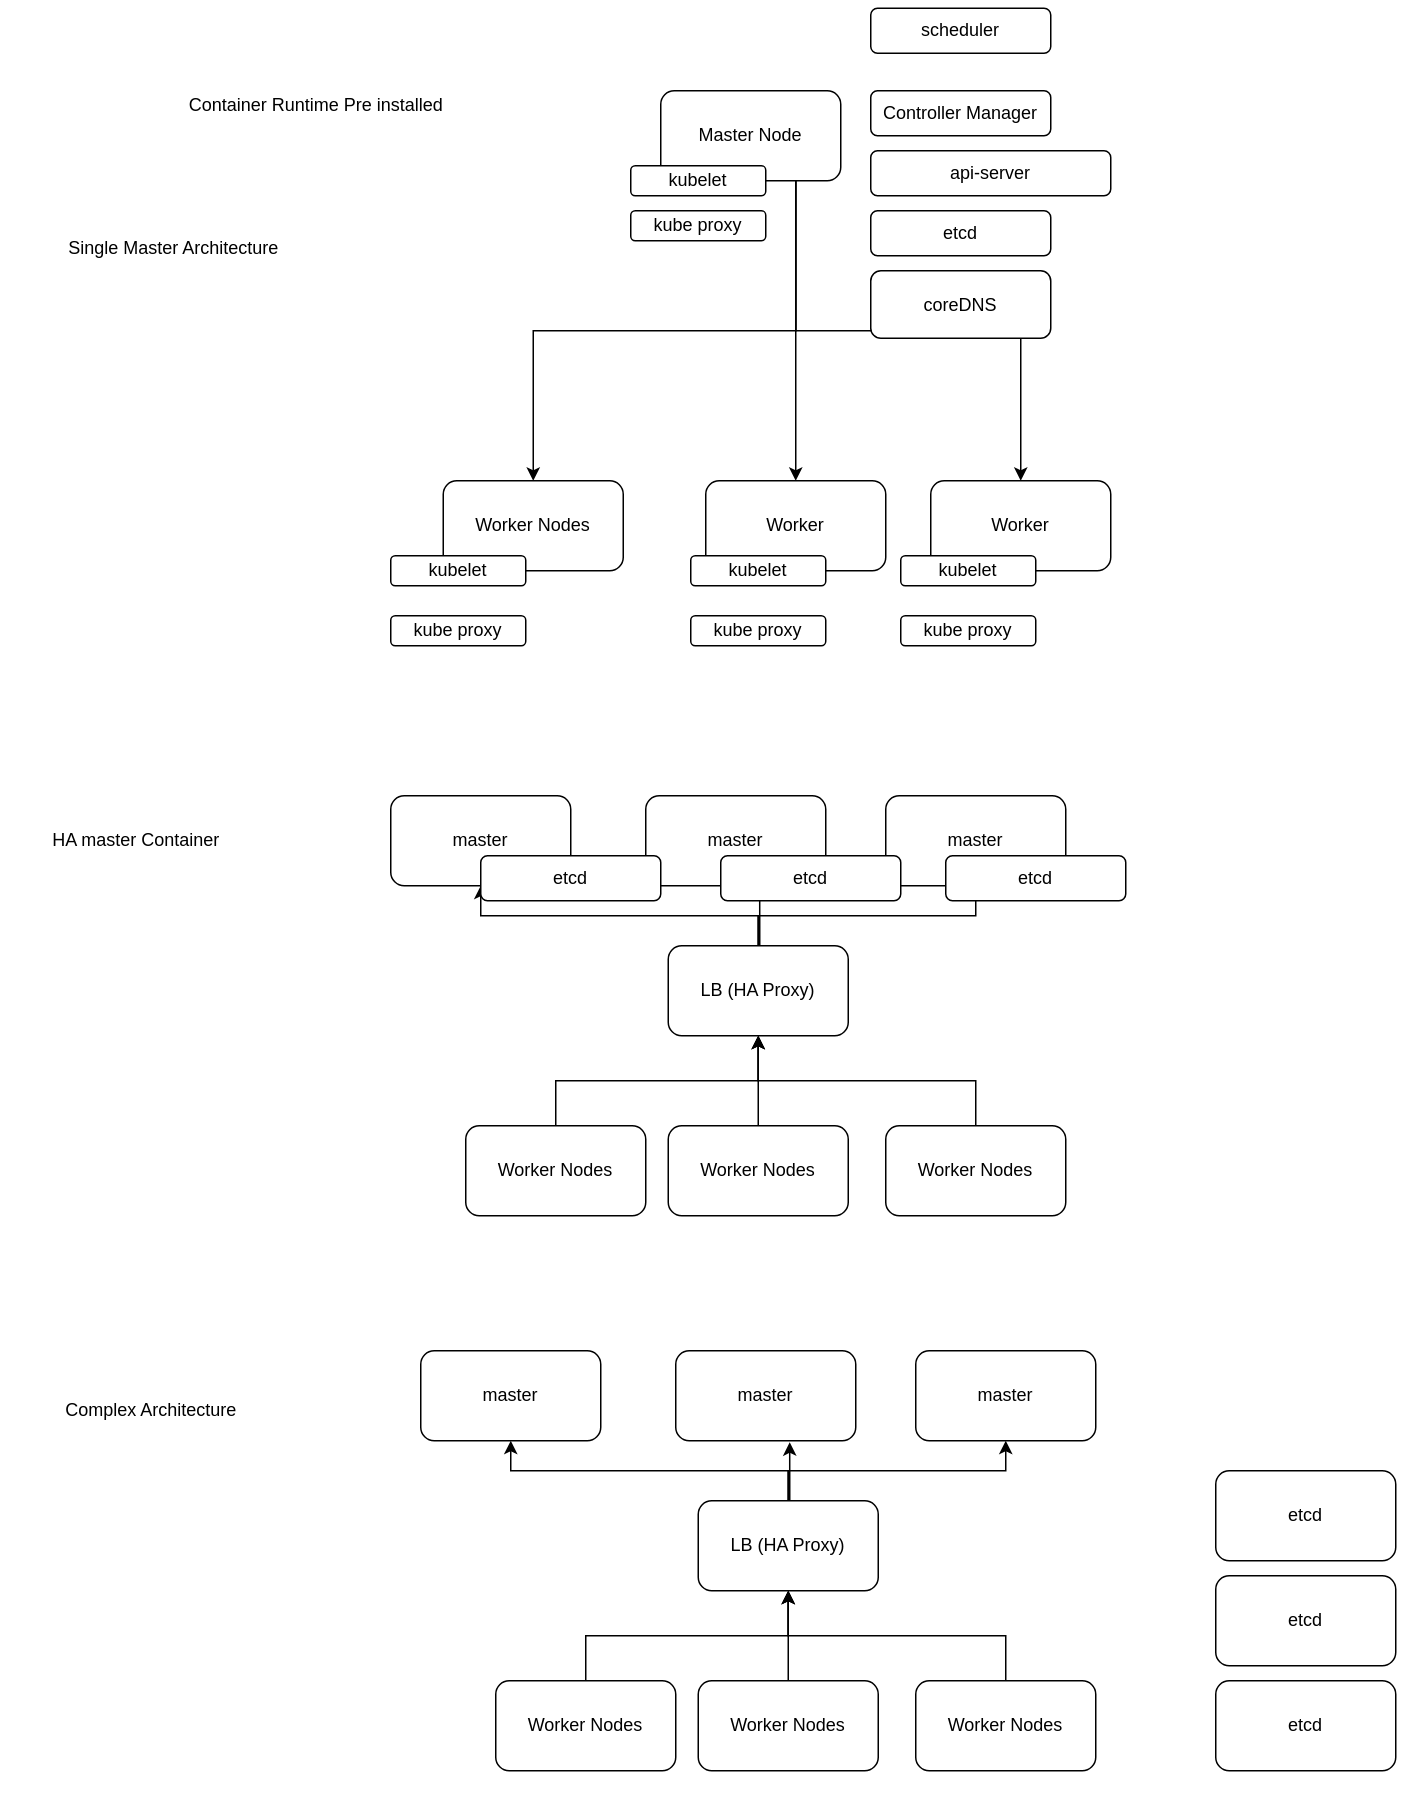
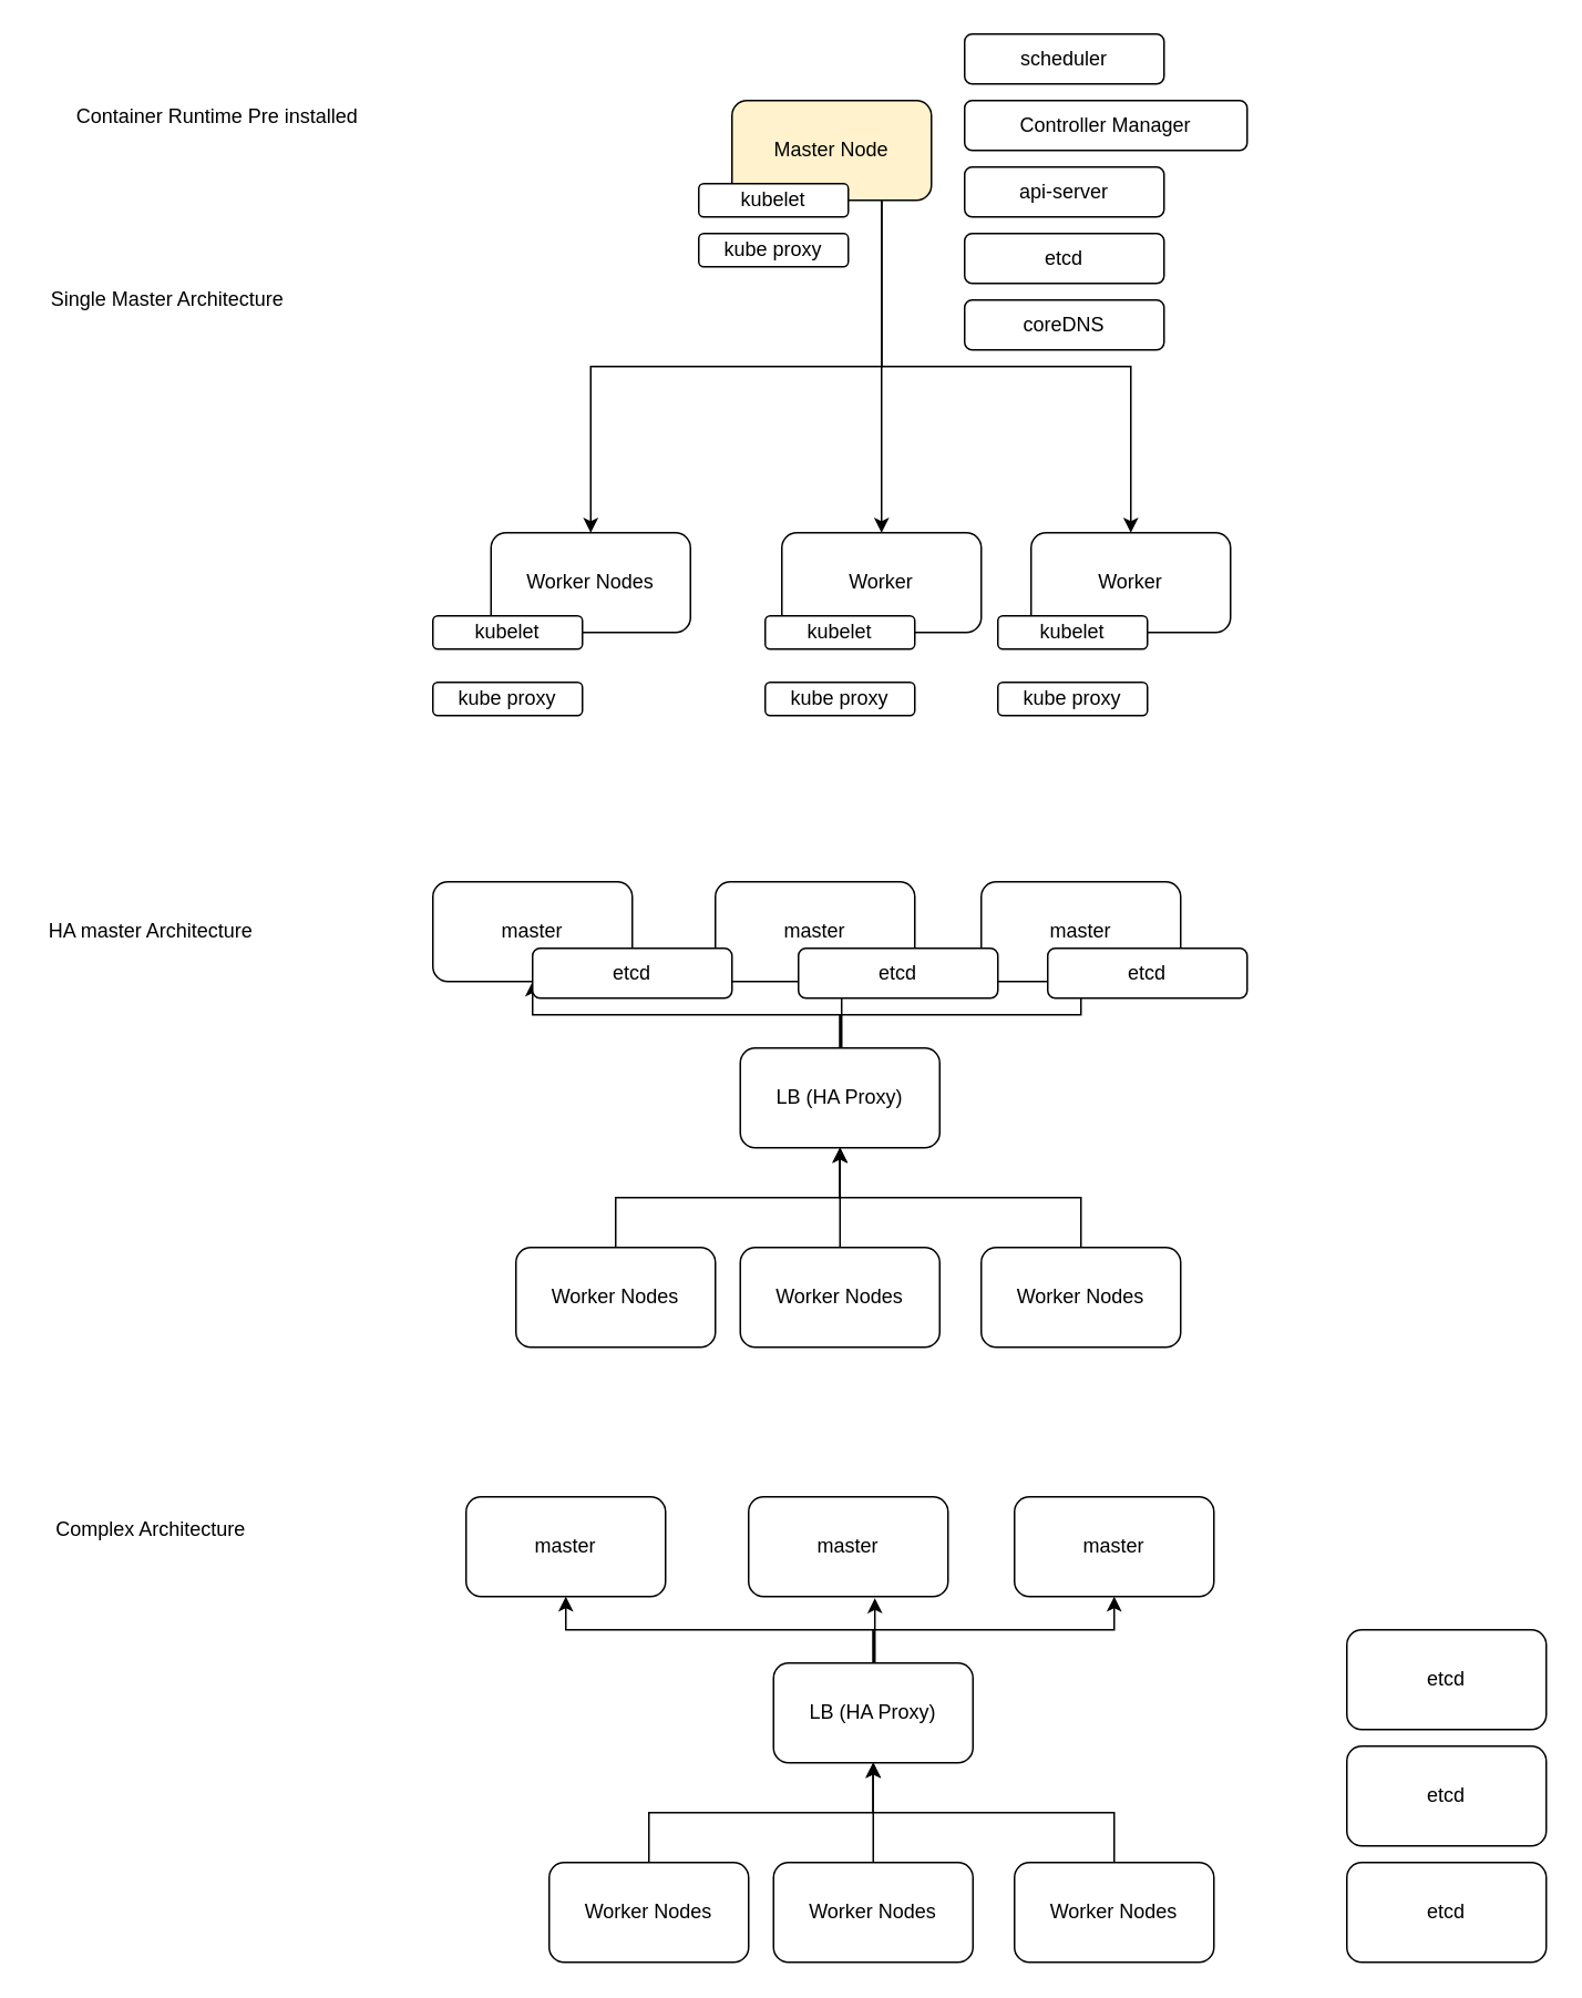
- <mxCell id="17" value="scheduler" style="rounded=1;whiteSpace=wrap;html=1;" vertex="1" parent="1"><mxGeometry x="580" y="5" width="120" height="30" as="geometry" /></mxCell>
+ <mxCell id="17" value="scheduler" style="rounded=1;whiteSpace=wrap;html=1;" vertex="1" parent="1"><mxGeometry x="580" y="20" width="120" height="30" as="geometry" /></mxCell>
- <mxCell id="9" value="Container Runtime Pre installed" style="text;html=1;align=center;verticalAlign=middle;resizable=0;points=[];autosize=1;strokeColor=none;fillColor=none;" vertex="1" parent="1"><mxGeometry x="120" y="60" width="180" height="20" as="geometry" /></mxCell>
+ <mxCell id="9" value="Container Runtime Pre installed" style="text;html=1;align=center;verticalAlign=middle;resizable=0;points=[];autosize=1;strokeColor=none;fillColor=none;" vertex="1" parent="1"><mxGeometry x="40" y="60" width="180" height="20" as="geometry" /></mxCell>
- <mxCell id="14" value="Controller Manager" style="rounded=1;whiteSpace=wrap;html=1;" vertex="1" parent="1"><mxGeometry x="580" y="60" width="120" height="30" as="geometry" /></mxCell>
+ <mxCell id="14" value="Controller Manager" style="rounded=1;whiteSpace=wrap;html=1;" vertex="1" parent="1"><mxGeometry x="580" y="60" width="170" height="30" as="geometry" /></mxCell>
- <mxCell id="8" value="Master Node" style="rounded=1;whiteSpace=wrap;html=1;" vertex="1" parent="1"><mxGeometry x="440" y="60" width="120" height="60" as="geometry" /></mxCell>
+ <mxCell id="8" value="Master Node" style="rounded=1;whiteSpace=wrap;html=1;fillColor=#fff2cc;" vertex="1" parent="1"><mxGeometry x="440" y="60" width="120" height="60" as="geometry" /></mxCell>
- <mxCell id="15" value="api-server" style="rounded=1;whiteSpace=wrap;html=1;" vertex="1" parent="1"><mxGeometry x="580" y="100" width="160" height="30" as="geometry" /></mxCell>
+ <mxCell id="15" value="api-server" style="rounded=1;whiteSpace=wrap;html=1;" vertex="1" parent="1"><mxGeometry x="580" y="100" width="120" height="30" as="geometry" /></mxCell>
- <mxCell id="23" value="Single Master Architecture" style="text;html=1;align=center;verticalAlign=middle;resizable=0;points=[];autosize=1;strokeColor=none;fillColor=none;" vertex="1" parent="1"><mxGeometry x="35" y="155" width="160" height="20" as="geometry" /></mxCell>
+ <mxCell id="23" value="Single Master Architecture" style="text;html=1;align=center;verticalAlign=middle;resizable=0;points=[];autosize=1;strokeColor=none;fillColor=none;" vertex="1" parent="1"><mxGeometry x="20" y="170" width="160" height="20" as="geometry" /></mxCell>
- <mxCell id="22" value="coreDNS" style="rounded=1;whiteSpace=wrap;html=1;" vertex="1" parent="1"><mxGeometry x="580" y="180" width="120" height="45" as="geometry" /></mxCell>
+ <mxCell id="22" value="coreDNS" style="rounded=1;whiteSpace=wrap;html=1;" vertex="1" parent="1"><mxGeometry x="580" y="180" width="120" height="30" as="geometry" /></mxCell>
- <mxCell id="24" value="HA master Container" style="text;html=1;align=center;verticalAlign=middle;resizable=0;points=[];autosize=1;strokeColor=none;fillColor=none;" vertex="1" parent="1"><mxGeometry x="20" y="550" width="140" height="20" as="geometry" /></mxCell>
+ <mxCell id="24" value="HA master Architecture" style="text;html=1;align=center;verticalAlign=middle;resizable=0;points=[];autosize=1;strokeColor=none;fillColor=none;" vertex="1" parent="1"><mxGeometry x="20" y="550" width="140" height="20" as="geometry" /></mxCell>
- <mxCell id="41" value="Complex Architecture" style="text;html=1;align=center;verticalAlign=middle;resizable=0;points=[];autosize=1;strokeColor=none;fillColor=none;" vertex="1" parent="1"><mxGeometry x="35" y="930" width="130" height="20" as="geometry" /></mxCell>
+ <mxCell id="41" value="Complex Architecture" style="text;html=1;align=center;verticalAlign=middle;resizable=0;points=[];autosize=1;strokeColor=none;fillColor=none;" vertex="1" parent="1"><mxGeometry x="25" y="910" width="130" height="20" as="geometry" /></mxCell>
